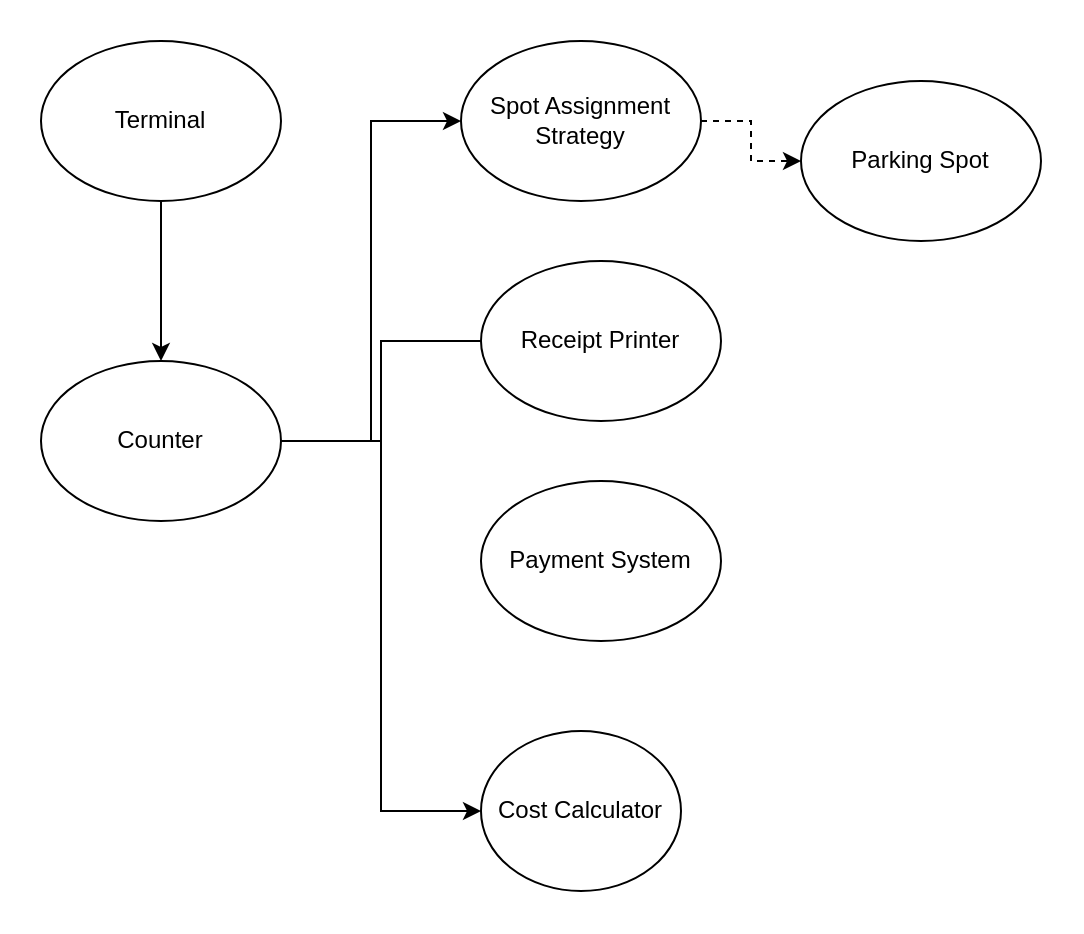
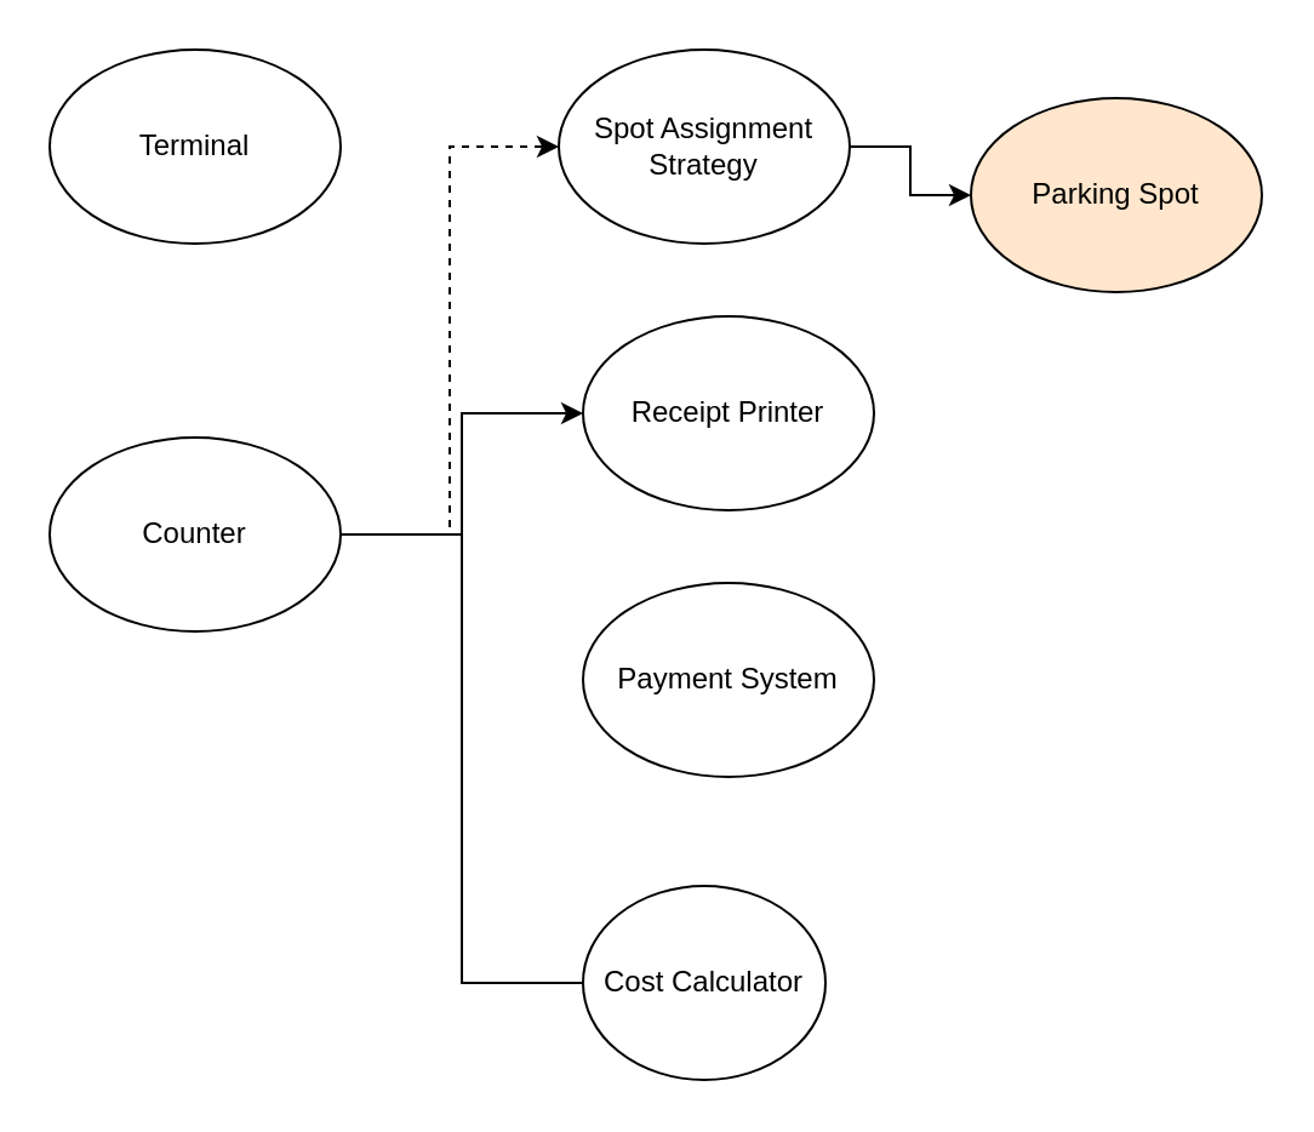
- <mxCell id="5" style="edgeStyle=orthogonalEdgeStyle;rounded=0;orthogonalLoop=1;jettySize=auto;html=1;entryX=0;entryY=0.5;entryDx=0;entryDy=0;dashed=1;" parent="1" source="6" target="4" edge="1"><mxGeometry relative="1" as="geometry" /></mxCell>
+ <mxCell id="5" style="edgeStyle=orthogonalEdgeStyle;rounded=0;orthogonalLoop=1;jettySize=auto;html=1;entryX=0;entryY=0.5;entryDx=0;entryDy=0;" parent="1" source="6" target="4" edge="1"><mxGeometry relative="1" as="geometry" /></mxCell>
- <mxCell id="4" value="Parking Spot" style="ellipse;whiteSpace=wrap;html=1;" parent="1" vertex="1"><mxGeometry x="400" y="40" width="120" height="80" as="geometry" /></mxCell>
+ <mxCell id="4" value="Parking Spot" style="ellipse;whiteSpace=wrap;html=1;fillColor=#ffe6cc;" parent="1" vertex="1"><mxGeometry x="400" y="40" width="120" height="80" as="geometry" /></mxCell>
- <mxCell id="10" style="edgeStyle=orthogonalEdgeStyle;rounded=0;orthogonalLoop=1;jettySize=auto;html=1;exitX=1;exitY=0.5;exitDx=0;exitDy=0;entryX=0;entryY=0.5;entryDx=0;entryDy=0;" parent="1" source="12" target="6" edge="1"><mxGeometry relative="1" as="geometry" /></mxCell>
+ <mxCell id="10" style="edgeStyle=orthogonalEdgeStyle;rounded=0;orthogonalLoop=1;jettySize=auto;html=1;exitX=1;exitY=0.5;exitDx=0;exitDy=0;entryX=0;entryY=0.5;entryDx=0;entryDy=0;dashed=1;" parent="1" source="12" target="6" edge="1"><mxGeometry relative="1" as="geometry" /></mxCell>
- <mxCell id="2" style="edgeStyle=orthogonalEdgeStyle;rounded=0;orthogonalLoop=1;jettySize=auto;html=1;entryX=0.5;entryY=0;entryDx=0;entryDy=0;" parent="1" source="3" target="12" edge="1"><mxGeometry relative="1" as="geometry" /></mxCell>
- <mxCell id="9" style="edgeStyle=orthogonalEdgeStyle;rounded=0;orthogonalLoop=1;jettySize=auto;html=1;exitX=1;exitY=0.5;exitDx=0;exitDy=0;entryX=0;entryY=0.5;entryDx=0;entryDy=0;endArrow=none;" parent="1" source="12" target="7" edge="1"><mxGeometry relative="1" as="geometry" /></mxCell>
+ <mxCell id="9" style="edgeStyle=orthogonalEdgeStyle;rounded=0;orthogonalLoop=1;jettySize=auto;html=1;exitX=1;exitY=0.5;exitDx=0;exitDy=0;entryX=0;entryY=0.5;entryDx=0;entryDy=0;" parent="1" source="12" target="7" edge="1"><mxGeometry relative="1" as="geometry" /></mxCell>
- <mxCell id="11" style="edgeStyle=orthogonalEdgeStyle;rounded=0;orthogonalLoop=1;jettySize=auto;html=1;entryX=0;entryY=0.5;entryDx=0;entryDy=0;" parent="1" source="12" target="13" edge="1"><mxGeometry relative="1" as="geometry" /></mxCell>
+ <mxCell id="11" style="edgeStyle=orthogonalEdgeStyle;rounded=0;orthogonalLoop=1;jettySize=auto;html=1;entryX=0;entryY=0.5;entryDx=0;entryDy=0;endArrow=none;" parent="1" source="12" target="13" edge="1"><mxGeometry relative="1" as="geometry" /></mxCell>
